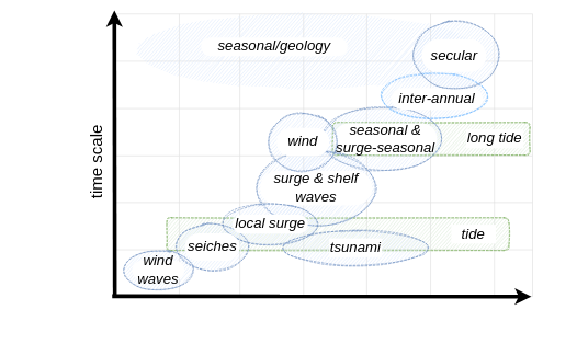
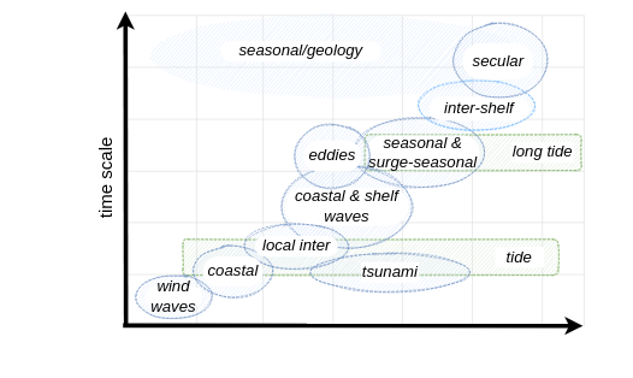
- <mxCell id="75" value="inter-annual " style="text;html=1;strokeColor=none;align=center;verticalAlign=middle;whiteSpace=wrap;rounded=1;fontSize=22;fontStyle=2;fillColor=#ffffff;arcSize=50;" vertex="1" parent="74"><mxGeometry x="19.323" y="18.964" width="139.343" height="33.333" as="geometry" /></mxCell>
+ <mxCell id="75" value="inter-shelf " style="text;html=1;strokeColor=none;align=center;verticalAlign=middle;whiteSpace=wrap;rounded=1;fontSize=22;fontStyle=2;fillColor=#ffffff;arcSize=50;" vertex="1" parent="74"><mxGeometry x="19.323" y="18.964" width="139.343" height="33.333" as="geometry" /></mxCell>
- <mxCell id="81" value="wind" style="text;html=1;strokeColor=none;align=center;verticalAlign=middle;whiteSpace=wrap;rounded=1;fontSize=22;fontStyle=2;fillColor=#ffffff;arcSize=50;" vertex="1" parent="79"><mxGeometry x="15" y="23.565" width="80" height="42.855" as="geometry" /></mxCell>
+ <mxCell id="81" value="eddies" style="text;html=1;strokeColor=none;align=center;verticalAlign=middle;whiteSpace=wrap;rounded=1;fontSize=22;fontStyle=2;fillColor=#ffffff;arcSize=50;" vertex="1" parent="79"><mxGeometry x="15" y="23.565" width="80" height="42.855" as="geometry" /></mxCell>
- <mxCell id="70" value="surge &amp;amp; shelf waves" style="text;html=1;strokeColor=none;align=center;verticalAlign=middle;whiteSpace=wrap;rounded=1;fontSize=22;fontStyle=2;fillColor=#ffffff;arcSize=50;" vertex="1" parent="68"><mxGeometry x="-60" y="28.8" width="170" height="52.38" as="geometry" /></mxCell>
+ <mxCell id="70" value="coastal &amp;amp; shelf waves" style="text;html=1;strokeColor=none;align=center;verticalAlign=middle;whiteSpace=wrap;rounded=1;fontSize=22;fontStyle=2;fillColor=#ffffff;arcSize=50;" vertex="1" parent="68"><mxGeometry x="-60" y="28.8" width="170" height="52.38" as="geometry" /></mxCell>
- <mxCell id="85" value="local surge" style="text;html=1;strokeColor=none;align=center;verticalAlign=middle;whiteSpace=wrap;rounded=1;fontSize=22;fontStyle=2;fillColor=#ffffff;arcSize=50;" vertex="1" parent="55"><mxGeometry x="167.5" y="295.72" width="115" height="28.57" as="geometry" /></mxCell>
+ <mxCell id="85" value="local inter" style="text;html=1;strokeColor=none;align=center;verticalAlign=middle;whiteSpace=wrap;rounded=1;fontSize=22;fontStyle=2;fillColor=#ffffff;arcSize=50;" vertex="1" parent="55"><mxGeometry x="167.5" y="295.72" width="115" height="28.57" as="geometry" /></mxCell>
- <mxCell id="87" value="seiches" style="text;html=1;strokeColor=none;align=center;verticalAlign=middle;whiteSpace=wrap;rounded=1;fontSize=22;fontStyle=2;fillColor=#ffffff;arcSize=50;" vertex="1" parent="55"><mxGeometry x="95.61" y="323.99" width="83.24" height="41.72" as="geometry" /></mxCell>
+ <mxCell id="87" value="coastal" style="text;html=1;strokeColor=none;align=center;verticalAlign=middle;whiteSpace=wrap;rounded=1;fontSize=22;fontStyle=2;fillColor=#ffffff;arcSize=50;" vertex="1" parent="55"><mxGeometry x="95.61" y="323.99" width="83.24" height="41.72" as="geometry" /></mxCell>
